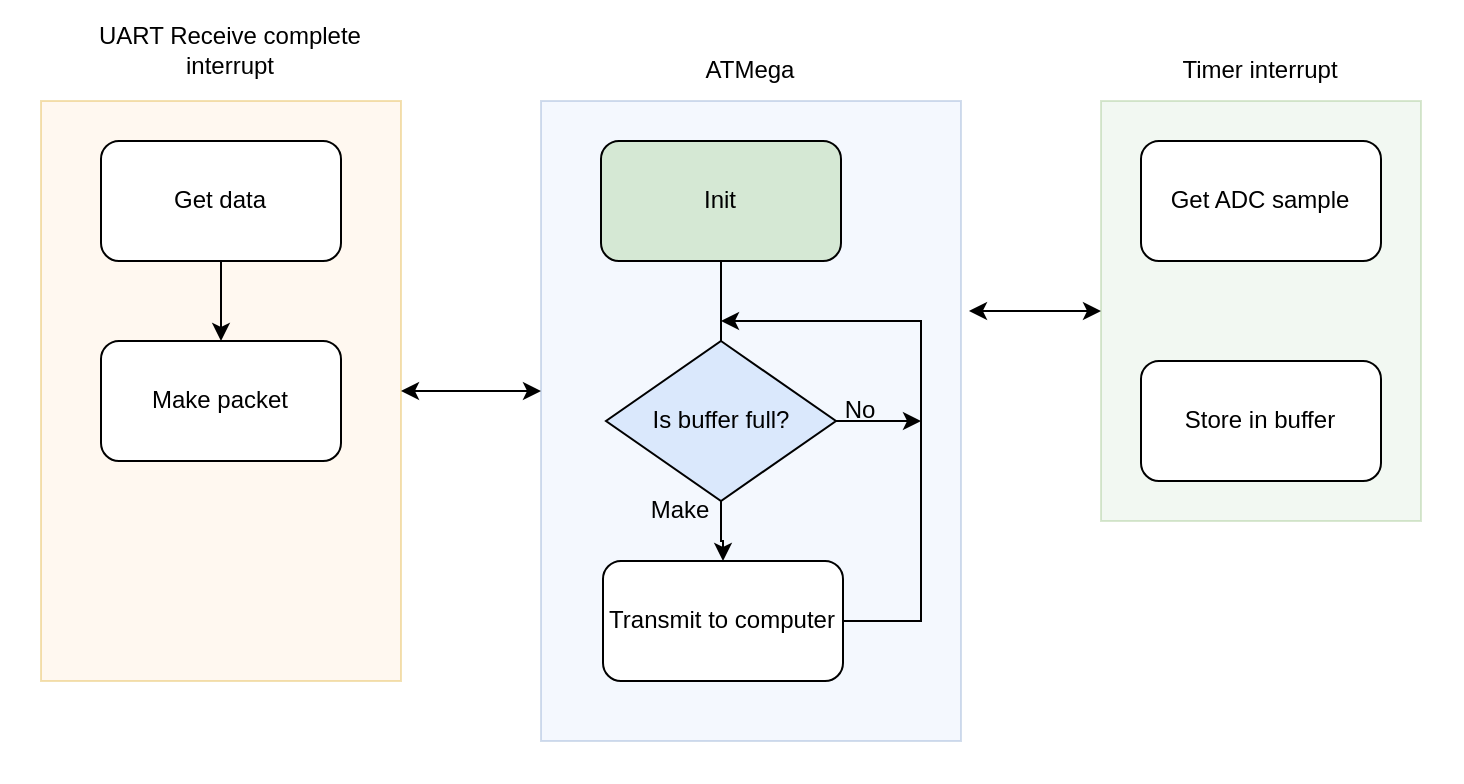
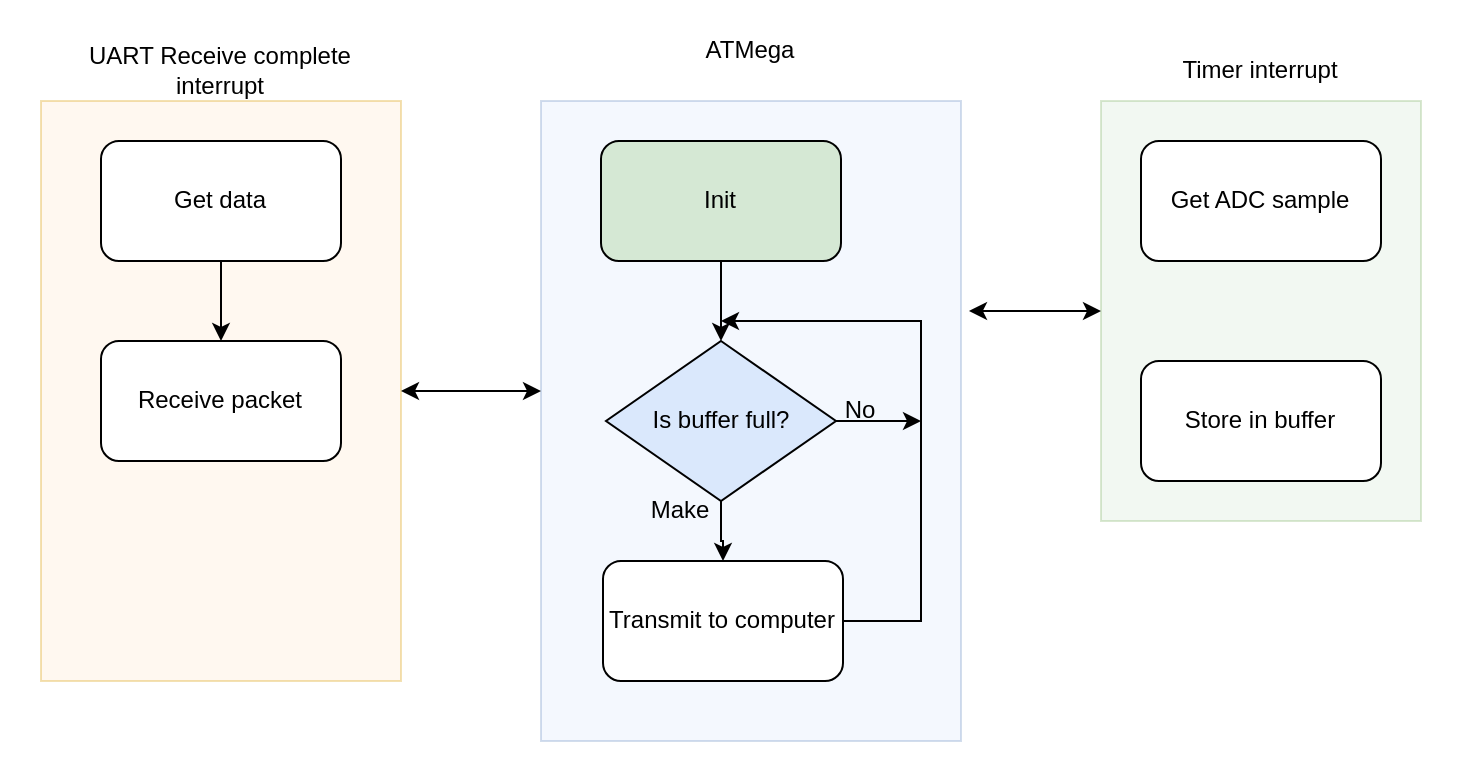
- <mxCell id="21" value="UART Receive complete interrupt" style="text;html=1;strokeColor=none;fillColor=none;align=center;verticalAlign=middle;whiteSpace=wrap;rounded=0;" vertex="1" parent="1"><mxGeometry x="25" y="10" width="180" height="30" as="geometry" /></mxCell>
+ <mxCell id="21" value="UART Receive complete interrupt" style="text;html=1;strokeColor=none;fillColor=none;align=center;verticalAlign=middle;whiteSpace=wrap;rounded=0;" vertex="1" parent="1"><mxGeometry x="20" y="20" width="180" height="30" as="geometry" /></mxCell>
- <mxCell id="14" value="ATMega" style="text;html=1;strokeColor=none;fillColor=none;align=center;verticalAlign=middle;whiteSpace=wrap;rounded=0;opacity=30;" vertex="1" parent="1"><mxGeometry x="345" y="20" width="60" height="30" as="geometry" /></mxCell>
+ <mxCell id="14" value="ATMega" style="text;html=1;strokeColor=none;fillColor=none;align=center;verticalAlign=middle;whiteSpace=wrap;rounded=0;opacity=30;" vertex="1" parent="1"><mxGeometry x="345" y="10" width="60" height="30" as="geometry" /></mxCell>
- <mxCell id="5" style="edgeStyle=orthogonalEdgeStyle;rounded=0;orthogonalLoop=1;jettySize=auto;html=1;entryX=0.5;entryY=0;entryDx=0;entryDy=0;endArrow=none;" edge="1" parent="1" source="6" target="9"><mxGeometry relative="1" as="geometry" /></mxCell>
+ <mxCell id="5" style="edgeStyle=orthogonalEdgeStyle;rounded=0;orthogonalLoop=1;jettySize=auto;html=1;entryX=0.5;entryY=0;entryDx=0;entryDy=0;" edge="1" parent="1" source="6" target="9"><mxGeometry relative="1" as="geometry" /></mxCell>
- <mxCell id="20" value="Make packet" style="rounded=1;whiteSpace=wrap;html=1;fillColor=default;" vertex="1" parent="1"><mxGeometry x="50" y="170" width="120" height="60" as="geometry" /></mxCell>
+ <mxCell id="20" value="Receive packet" style="rounded=1;whiteSpace=wrap;html=1;fillColor=default;" vertex="1" parent="1"><mxGeometry x="50" y="170" width="120" height="60" as="geometry" /></mxCell>
